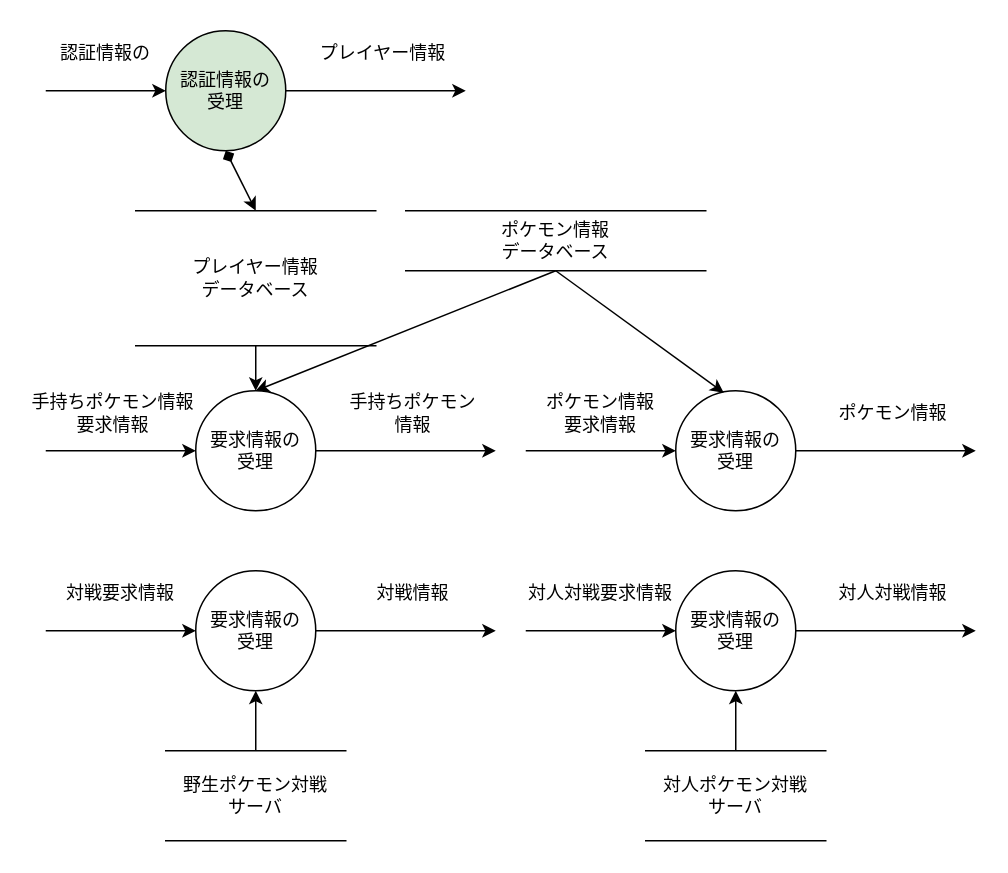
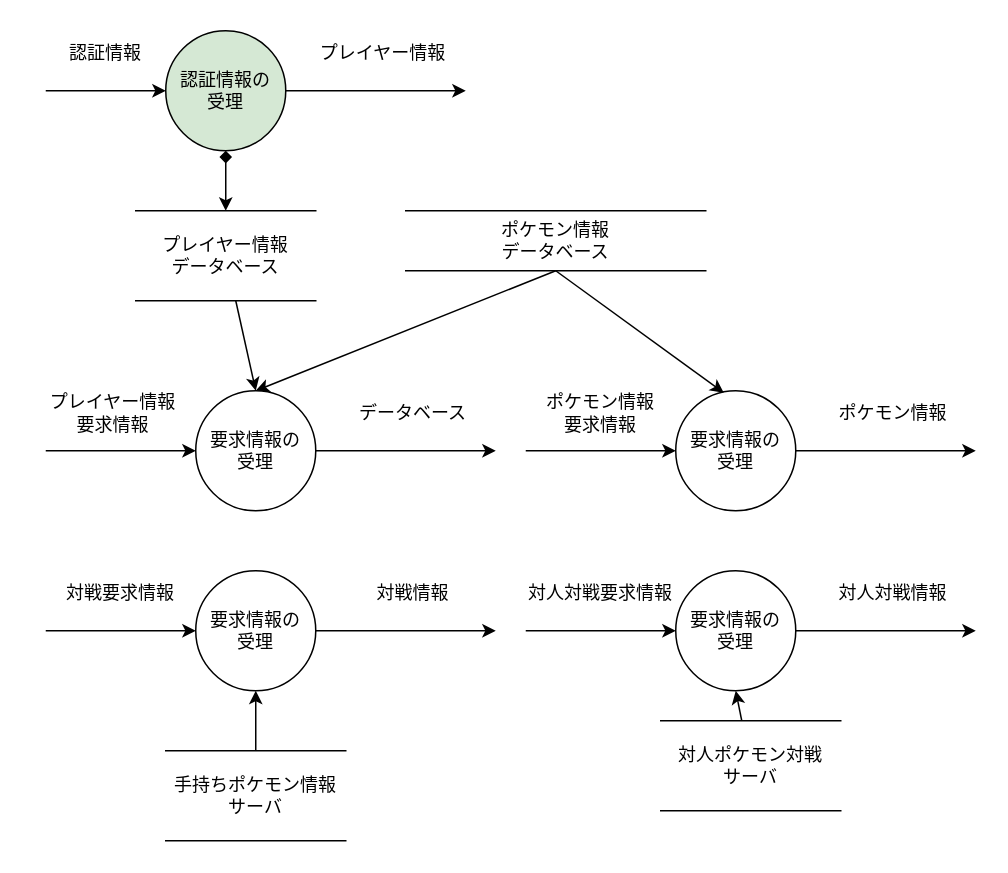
- <mxCell id="4" value="認証情報の" style="text;html=1;align=center;verticalAlign=middle;whiteSpace=wrap;rounded=0;" vertex="1" parent="1"><mxGeometry x="30" y="20" width="80" height="30" as="geometry" /></mxCell>
+ <mxCell id="4" value="認証情報" style="text;html=1;align=center;verticalAlign=middle;whiteSpace=wrap;rounded=0;" vertex="1" parent="1"><mxGeometry x="30" y="20" width="80" height="30" as="geometry" /></mxCell>
- <mxCell id="7" value="プレイヤー情報&lt;div&gt;データベース&lt;/div&gt;" style="shape=partialRectangle;whiteSpace=wrap;html=1;left=0;right=0;fillColor=none;" vertex="1" parent="1"><mxGeometry x="90" y="140" width="160" height="90" as="geometry" /></mxCell>
+ <mxCell id="7" value="プレイヤー情報&lt;div&gt;データベース&lt;/div&gt;" style="shape=partialRectangle;whiteSpace=wrap;html=1;left=0;right=0;fillColor=none;" vertex="1" parent="1"><mxGeometry x="90" y="140" width="120" height="60" as="geometry" /></mxCell>
- <mxCell id="20" value="手持ちポケモン情報&lt;div&gt;要求情報&lt;/div&gt;" style="text;html=1;align=center;verticalAlign=middle;whiteSpace=wrap;rounded=0;" vertex="1" parent="1"><mxGeometry x="20" y="260" width="110" height="30" as="geometry" /></mxCell>
+ <mxCell id="20" value="プレイヤー情報&lt;div&gt;要求情報&lt;/div&gt;" style="text;html=1;align=center;verticalAlign=middle;whiteSpace=wrap;rounded=0;" vertex="1" parent="1"><mxGeometry x="20" y="260" width="110" height="30" as="geometry" /></mxCell>
- <mxCell id="22" value="手持ちポケモン情報" style="text;html=1;align=center;verticalAlign=middle;whiteSpace=wrap;rounded=0;" vertex="1" parent="1"><mxGeometry x="230" y="260" width="90" height="30" as="geometry" /></mxCell>
+ <mxCell id="22" value="データベース" style="text;html=1;align=center;verticalAlign=middle;whiteSpace=wrap;rounded=0;" vertex="1" parent="1"><mxGeometry x="230" y="260" width="90" height="30" as="geometry" /></mxCell>
- <mxCell id="29" value="野生ポケモン対戦&lt;div&gt;サーバ&lt;/div&gt;" style="shape=partialRectangle;whiteSpace=wrap;html=1;left=0;right=0;fillColor=none;" vertex="1" parent="1"><mxGeometry x="110" y="500" width="120" height="60" as="geometry" /></mxCell>
+ <mxCell id="29" value="手持ちポケモン情報&lt;div&gt;サーバ&lt;/div&gt;" style="shape=partialRectangle;whiteSpace=wrap;html=1;left=0;right=0;fillColor=none;" vertex="1" parent="1"><mxGeometry x="110" y="500" width="120" height="60" as="geometry" /></mxCell>
- <mxCell id="36" value="対人ポケモン対戦&lt;div&gt;サーバ&lt;/div&gt;" style="shape=partialRectangle;whiteSpace=wrap;html=1;left=0;right=0;fillColor=none;" vertex="1" parent="1"><mxGeometry x="430" y="500" width="120" height="60" as="geometry" /></mxCell>
+ <mxCell id="36" value="対人ポケモン対戦&lt;div&gt;サーバ&lt;/div&gt;" style="shape=partialRectangle;whiteSpace=wrap;html=1;left=0;right=0;fillColor=none;" vertex="1" parent="1"><mxGeometry x="440" y="480" width="120" height="60" as="geometry" /></mxCell>
